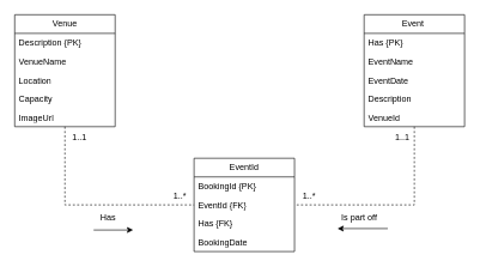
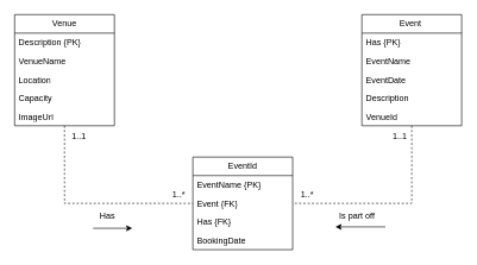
- <mxCell id="3" value="BookingId {PK}" style="text;strokeColor=none;fillColor=none;align=left;verticalAlign=top;spacingLeft=4;spacingRight=4;overflow=hidden;rotatable=0;points=[[0,0.5],[1,0.5]];portConstraint=eastwest;whiteSpace=wrap;html=1;" vertex="1" parent="2"><mxGeometry y="26" width="140" height="26" as="geometry" /></mxCell>
+ <mxCell id="3" value="EventName {PK}" style="text;strokeColor=none;fillColor=none;align=left;verticalAlign=top;spacingLeft=4;spacingRight=4;overflow=hidden;rotatable=0;points=[[0,0.5],[1,0.5]];portConstraint=eastwest;whiteSpace=wrap;html=1;" vertex="1" parent="2"><mxGeometry y="26" width="140" height="26" as="geometry" /></mxCell>
- <mxCell id="4" value="EventId {FK}" style="text;strokeColor=none;fillColor=none;align=left;verticalAlign=top;spacingLeft=4;spacingRight=4;overflow=hidden;rotatable=0;points=[[0,0.5],[1,0.5]];portConstraint=eastwest;whiteSpace=wrap;html=1;" vertex="1" parent="2"><mxGeometry y="52" width="140" height="26" as="geometry" /></mxCell>
+ <mxCell id="4" value="Event {FK}" style="text;strokeColor=none;fillColor=none;align=left;verticalAlign=top;spacingLeft=4;spacingRight=4;overflow=hidden;rotatable=0;points=[[0,0.5],[1,0.5]];portConstraint=eastwest;whiteSpace=wrap;html=1;" vertex="1" parent="2"><mxGeometry y="52" width="140" height="26" as="geometry" /></mxCell>
